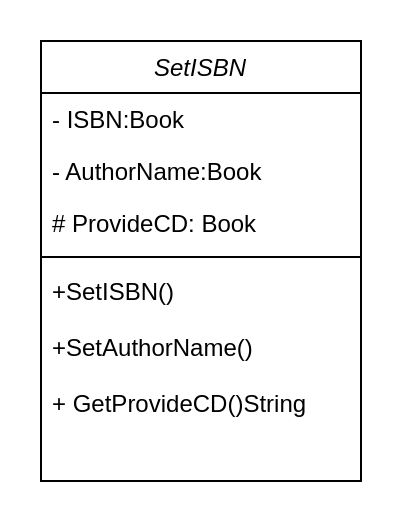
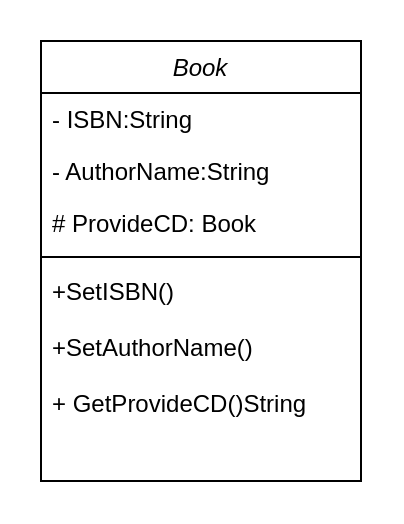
- <mxCell id="2" value="SetISBN" style="swimlane;fontStyle=2;align=center;verticalAlign=top;childLayout=stackLayout;horizontal=1;startSize=26;horizontalStack=0;resizeParent=1;resizeLast=0;collapsible=1;marginBottom=0;rounded=0;shadow=0;strokeWidth=1;" vertex="1" parent="1"><mxGeometry x="20" y="20" width="160" height="220" as="geometry"><mxRectangle x="230" y="140" width="160" height="26" as="alternateBounds" /></mxGeometry></mxCell>
+ <mxCell id="2" value="Book" style="swimlane;fontStyle=2;align=center;verticalAlign=top;childLayout=stackLayout;horizontal=1;startSize=26;horizontalStack=0;resizeParent=1;resizeLast=0;collapsible=1;marginBottom=0;rounded=0;shadow=0;strokeWidth=1;" vertex="1" parent="1"><mxGeometry x="20" y="20" width="160" height="220" as="geometry"><mxRectangle x="230" y="140" width="160" height="26" as="alternateBounds" /></mxGeometry></mxCell>
- <mxCell id="3" value="- ISBN:Book" style="text;align=left;verticalAlign=top;spacingLeft=4;spacingRight=4;overflow=hidden;rotatable=0;points=[[0,0.5],[1,0.5]];portConstraint=eastwest;" vertex="1" parent="2"><mxGeometry y="26" width="160" height="26" as="geometry" /></mxCell>
+ <mxCell id="3" value="- ISBN:String" style="text;align=left;verticalAlign=top;spacingLeft=4;spacingRight=4;overflow=hidden;rotatable=0;points=[[0,0.5],[1,0.5]];portConstraint=eastwest;" vertex="1" parent="2"><mxGeometry y="26" width="160" height="26" as="geometry" /></mxCell>
- <mxCell id="4" value="- AuthorName:Book" style="text;align=left;verticalAlign=top;spacingLeft=4;spacingRight=4;overflow=hidden;rotatable=0;points=[[0,0.5],[1,0.5]];portConstraint=eastwest;rounded=0;shadow=0;html=0;" vertex="1" parent="2"><mxGeometry y="52" width="160" height="26" as="geometry" /></mxCell>
+ <mxCell id="4" value="- AuthorName:String" style="text;align=left;verticalAlign=top;spacingLeft=4;spacingRight=4;overflow=hidden;rotatable=0;points=[[0,0.5],[1,0.5]];portConstraint=eastwest;rounded=0;shadow=0;html=0;" vertex="1" parent="2"><mxGeometry y="52" width="160" height="26" as="geometry" /></mxCell>
